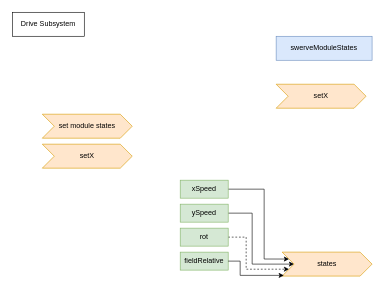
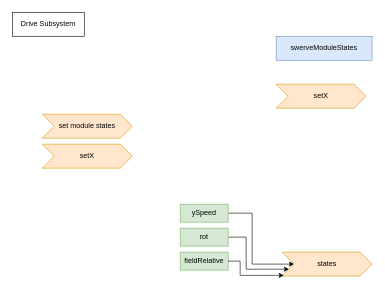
- <mxCell id="8" value="xSpeed" style="rounded=0;whiteSpace=wrap;html=1;fillColor=#d5e8d4;strokeColor=#82b366;" vertex="1" parent="1"><mxGeometry x="300" y="300" width="80" height="30" as="geometry" /></mxCell>
- <mxCell id="7" style="edgeStyle=orthogonalEdgeStyle;rounded=0;orthogonalLoop=1;jettySize=auto;html=1;exitX=1;exitY=0.5;exitDx=0;exitDy=0;entryX=0;entryY=0.25;entryDx=0;entryDy=0;" edge="1" parent="1" source="8" target="14"><mxGeometry relative="1" as="geometry"><Array as="points"><mxPoint x="440" y="315" /><mxPoint x="440" y="432" /></Array></mxGeometry></mxCell>
- <mxCell id="9" style="edgeStyle=orthogonalEdgeStyle;rounded=0;orthogonalLoop=1;jettySize=auto;html=1;exitX=1;exitY=0.5;exitDx=0;exitDy=0;entryX=0;entryY=0.75;entryDx=0;entryDy=0;dashed=1;" edge="1" parent="1" source="10" target="14"><mxGeometry relative="1" as="geometry"><Array as="points"><mxPoint x="410" y="395" /><mxPoint x="410" y="449" /></Array></mxGeometry></mxCell>
+ <mxCell id="9" style="edgeStyle=orthogonalEdgeStyle;rounded=0;orthogonalLoop=1;jettySize=auto;html=1;exitX=1;exitY=0.5;exitDx=0;exitDy=0;entryX=0;entryY=0.75;entryDx=0;entryDy=0;" edge="1" parent="1" source="10" target="14"><mxGeometry relative="1" as="geometry"><Array as="points"><mxPoint x="410" y="395" /><mxPoint x="410" y="449" /></Array></mxGeometry></mxCell>
